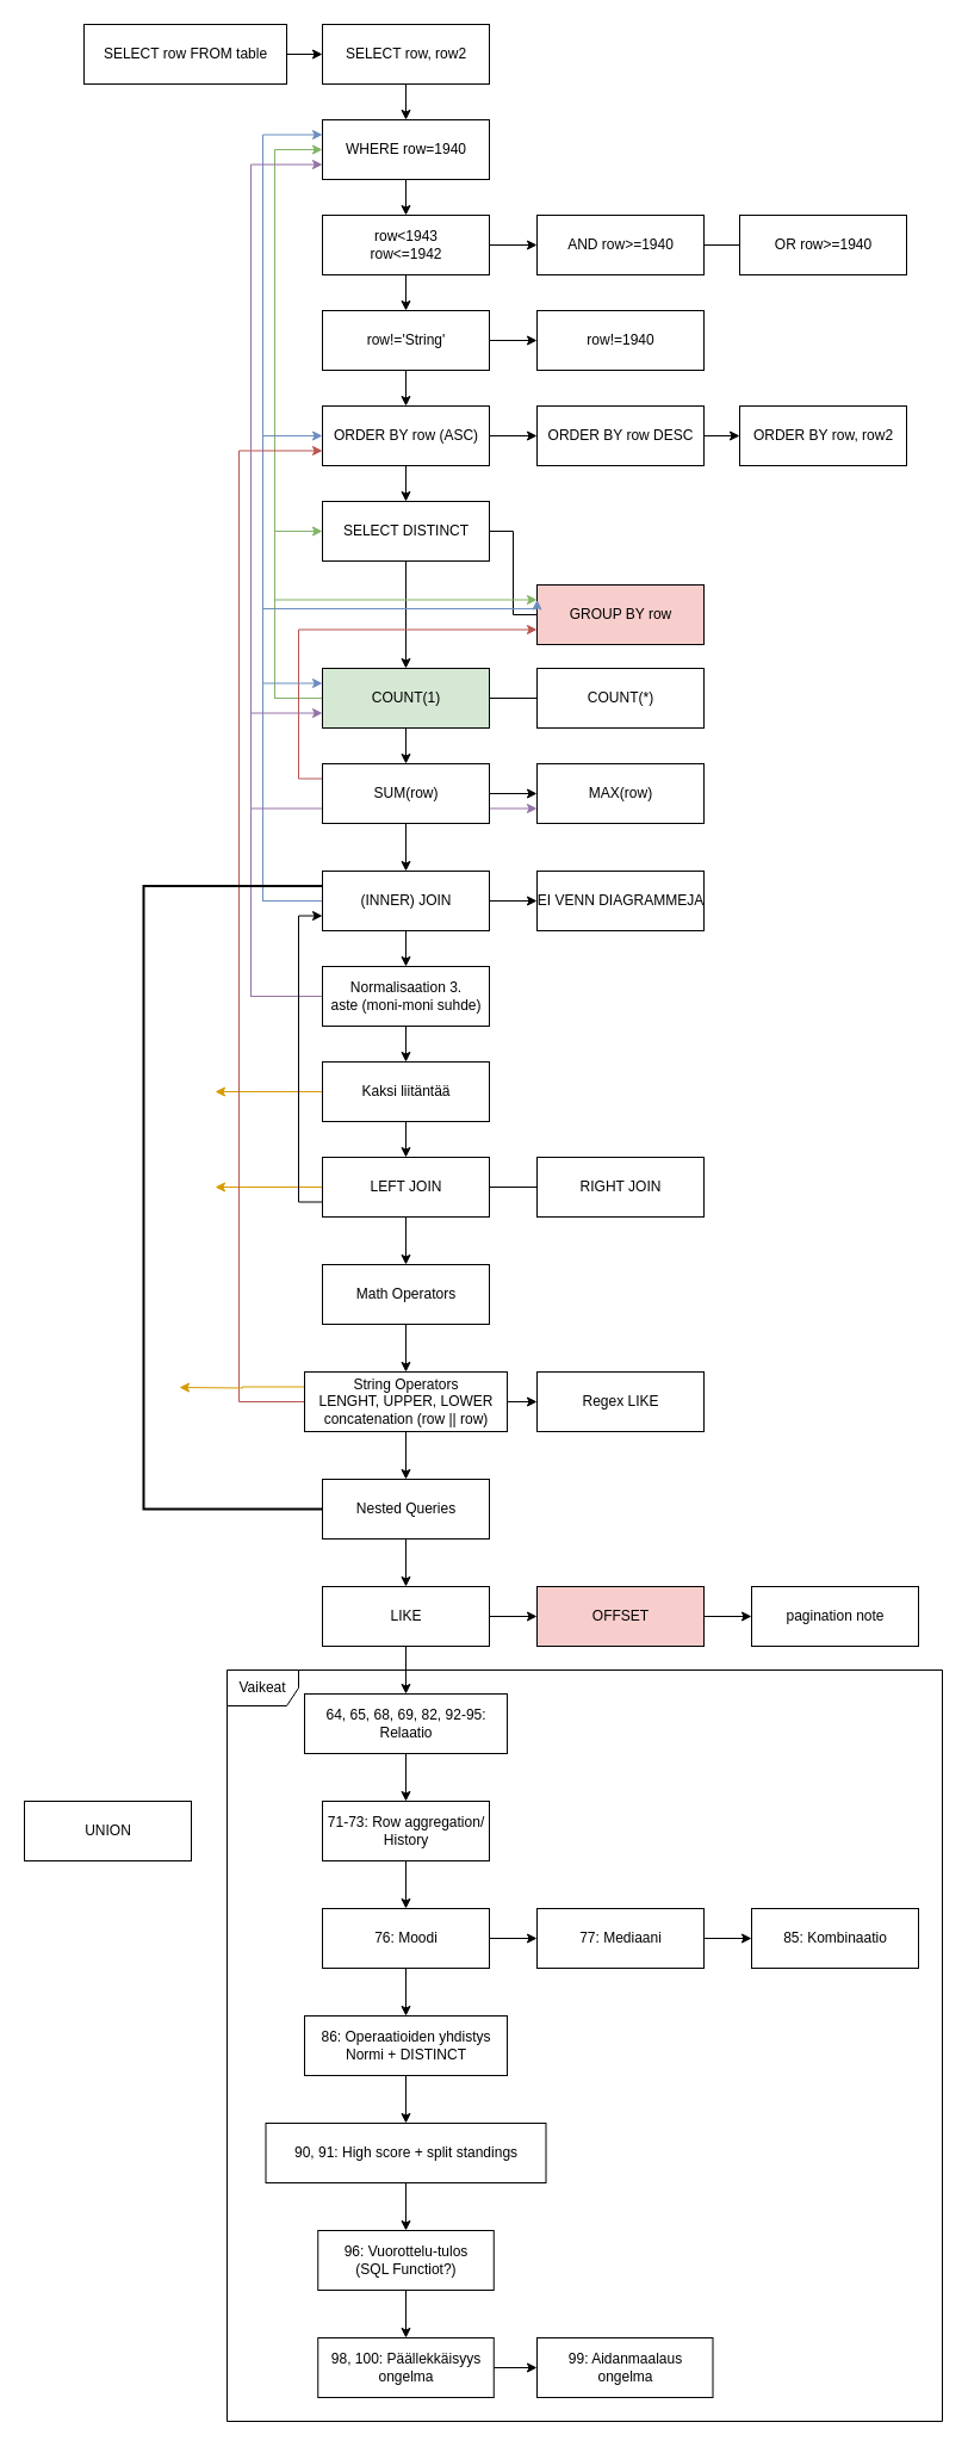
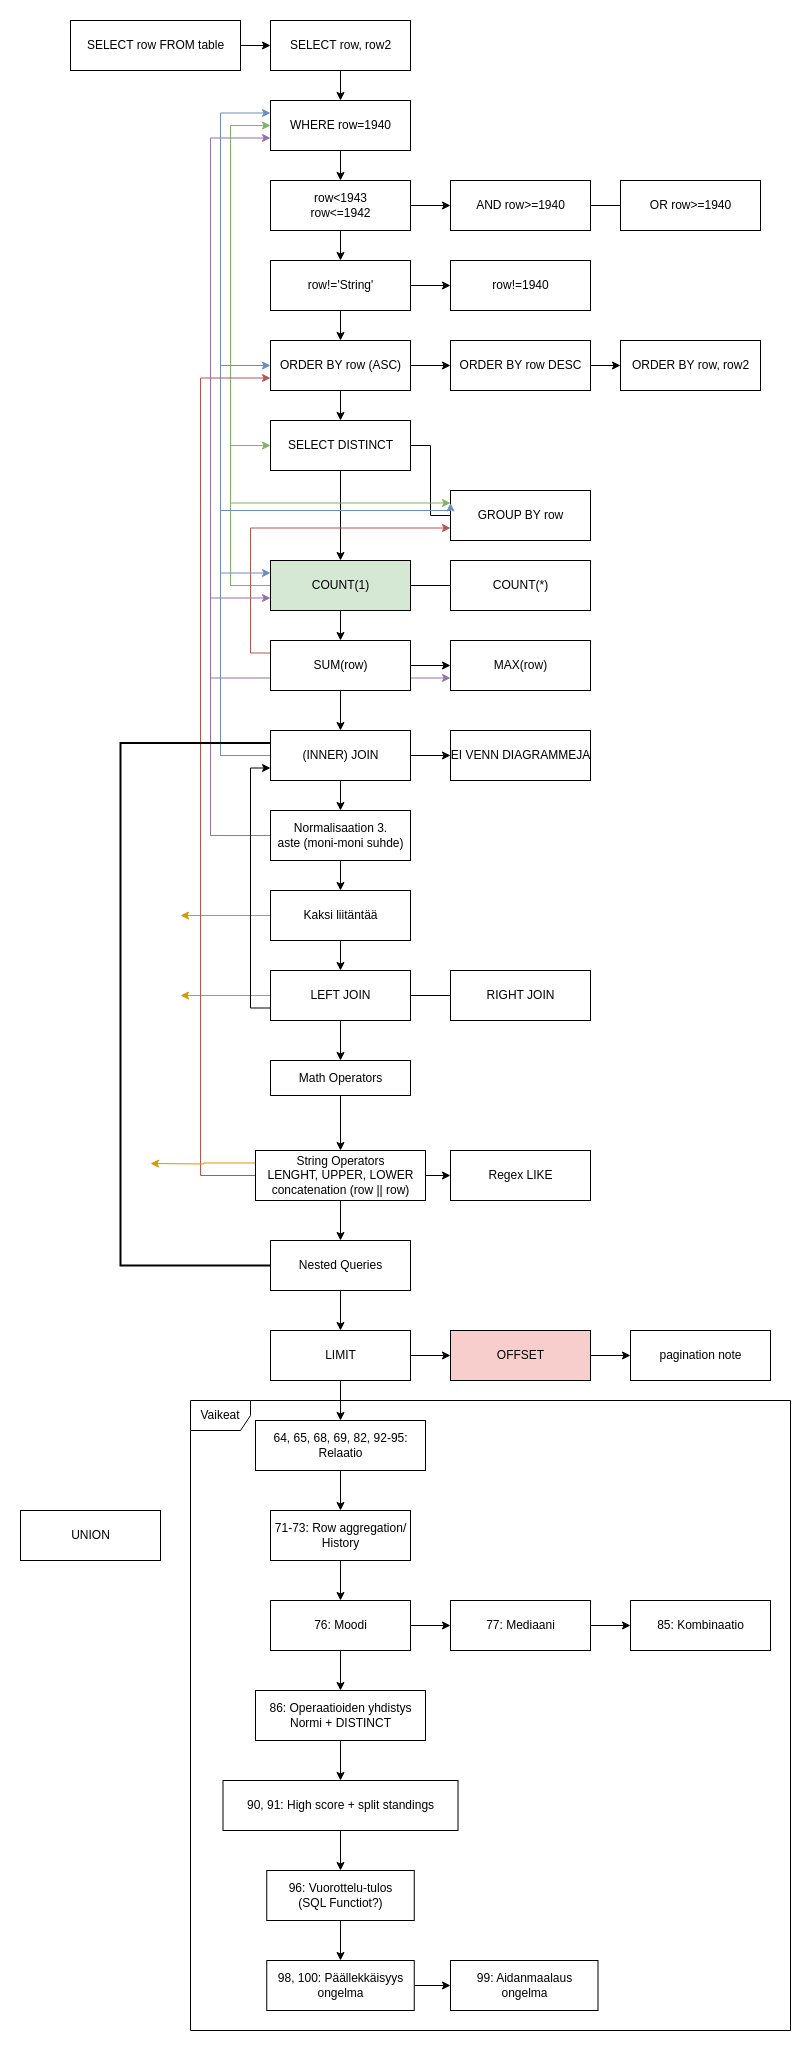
- <mxCell id="26" value="GROUP BY row" style="html=1;fillColor=#f8cecc;" vertex="1" parent="1"><mxGeometry x="450" y="490" width="140" height="50" as="geometry" /></mxCell>
+ <mxCell id="26" value="GROUP BY row" style="html=1;" vertex="1" parent="1"><mxGeometry x="450" y="490" width="140" height="50" as="geometry" /></mxCell>
- <mxCell id="62" value="Math Operators" style="html=1;" vertex="1" parent="1"><mxGeometry x="270" y="1060" width="140" height="50" as="geometry" /></mxCell>
+ <mxCell id="62" value="Math Operators" style="html=1;" vertex="1" parent="1"><mxGeometry x="270" y="1060" width="140" height="35" as="geometry" /></mxCell>
- <mxCell id="73" value="LIKE" style="html=1;" vertex="1" parent="1"><mxGeometry x="270" y="1330" width="140" height="50" as="geometry" /></mxCell>
+ <mxCell id="73" value="LIMIT" style="html=1;" vertex="1" parent="1"><mxGeometry x="270" y="1330" width="140" height="50" as="geometry" /></mxCell>
